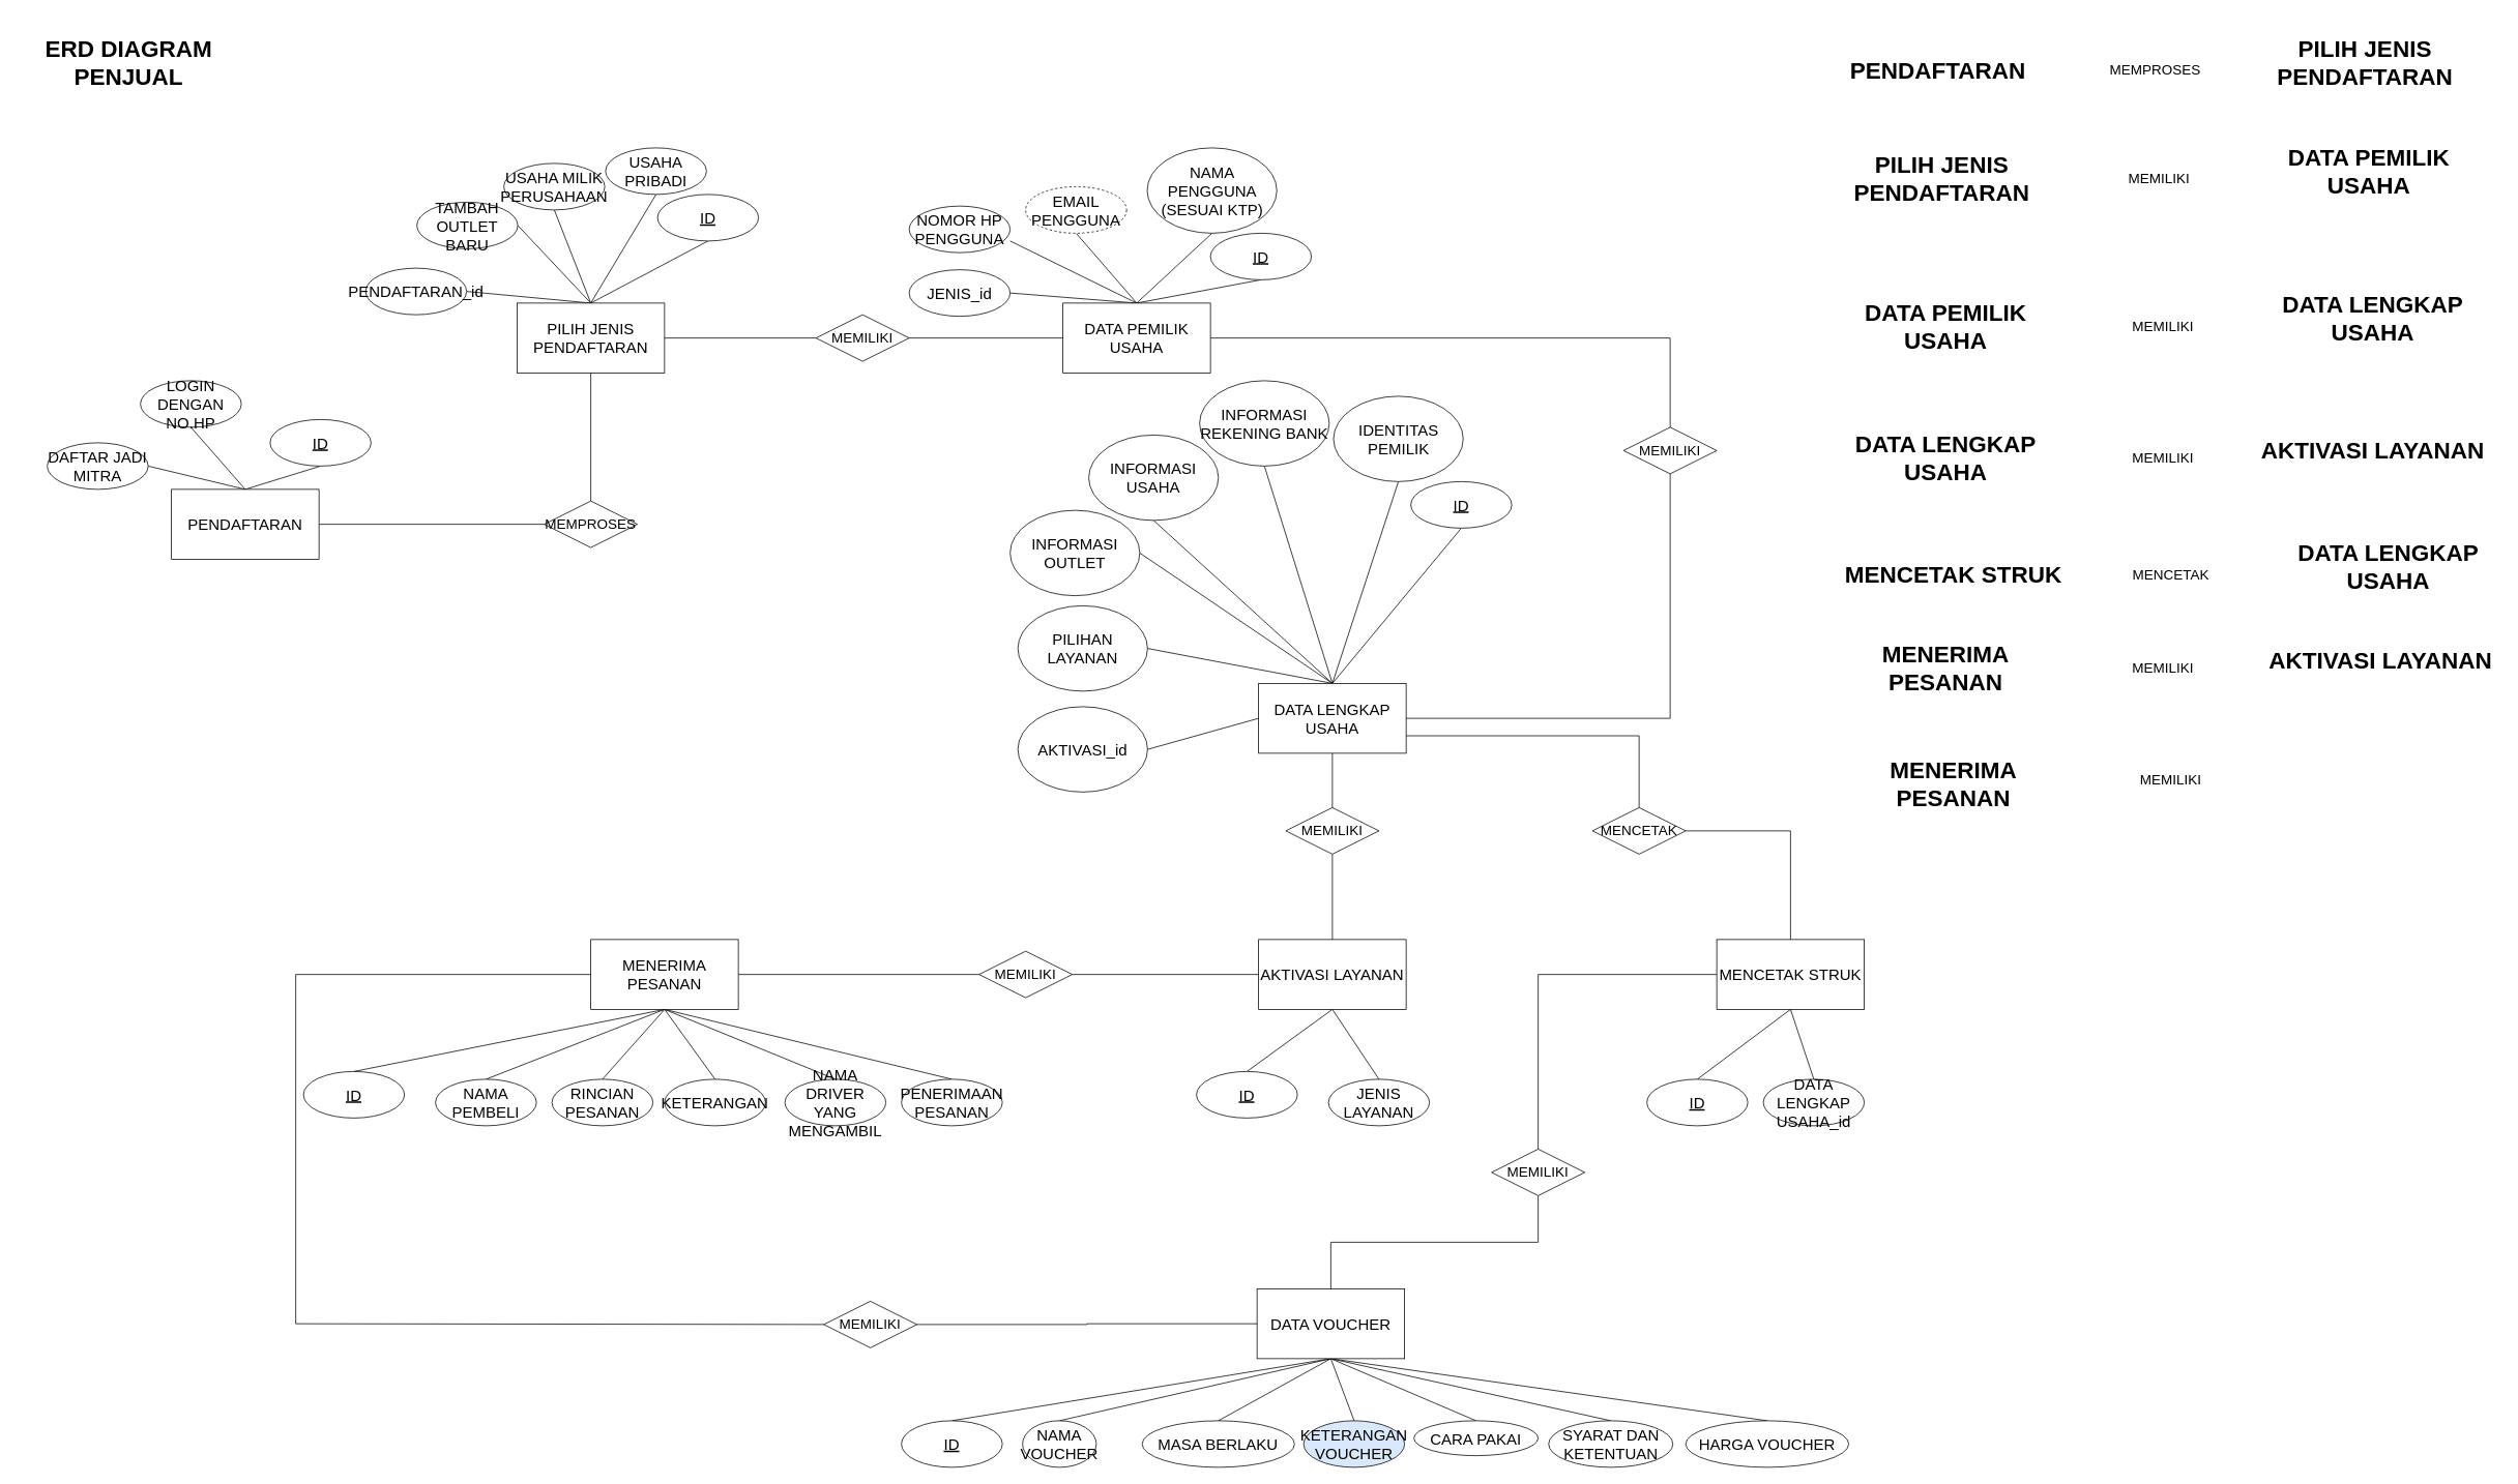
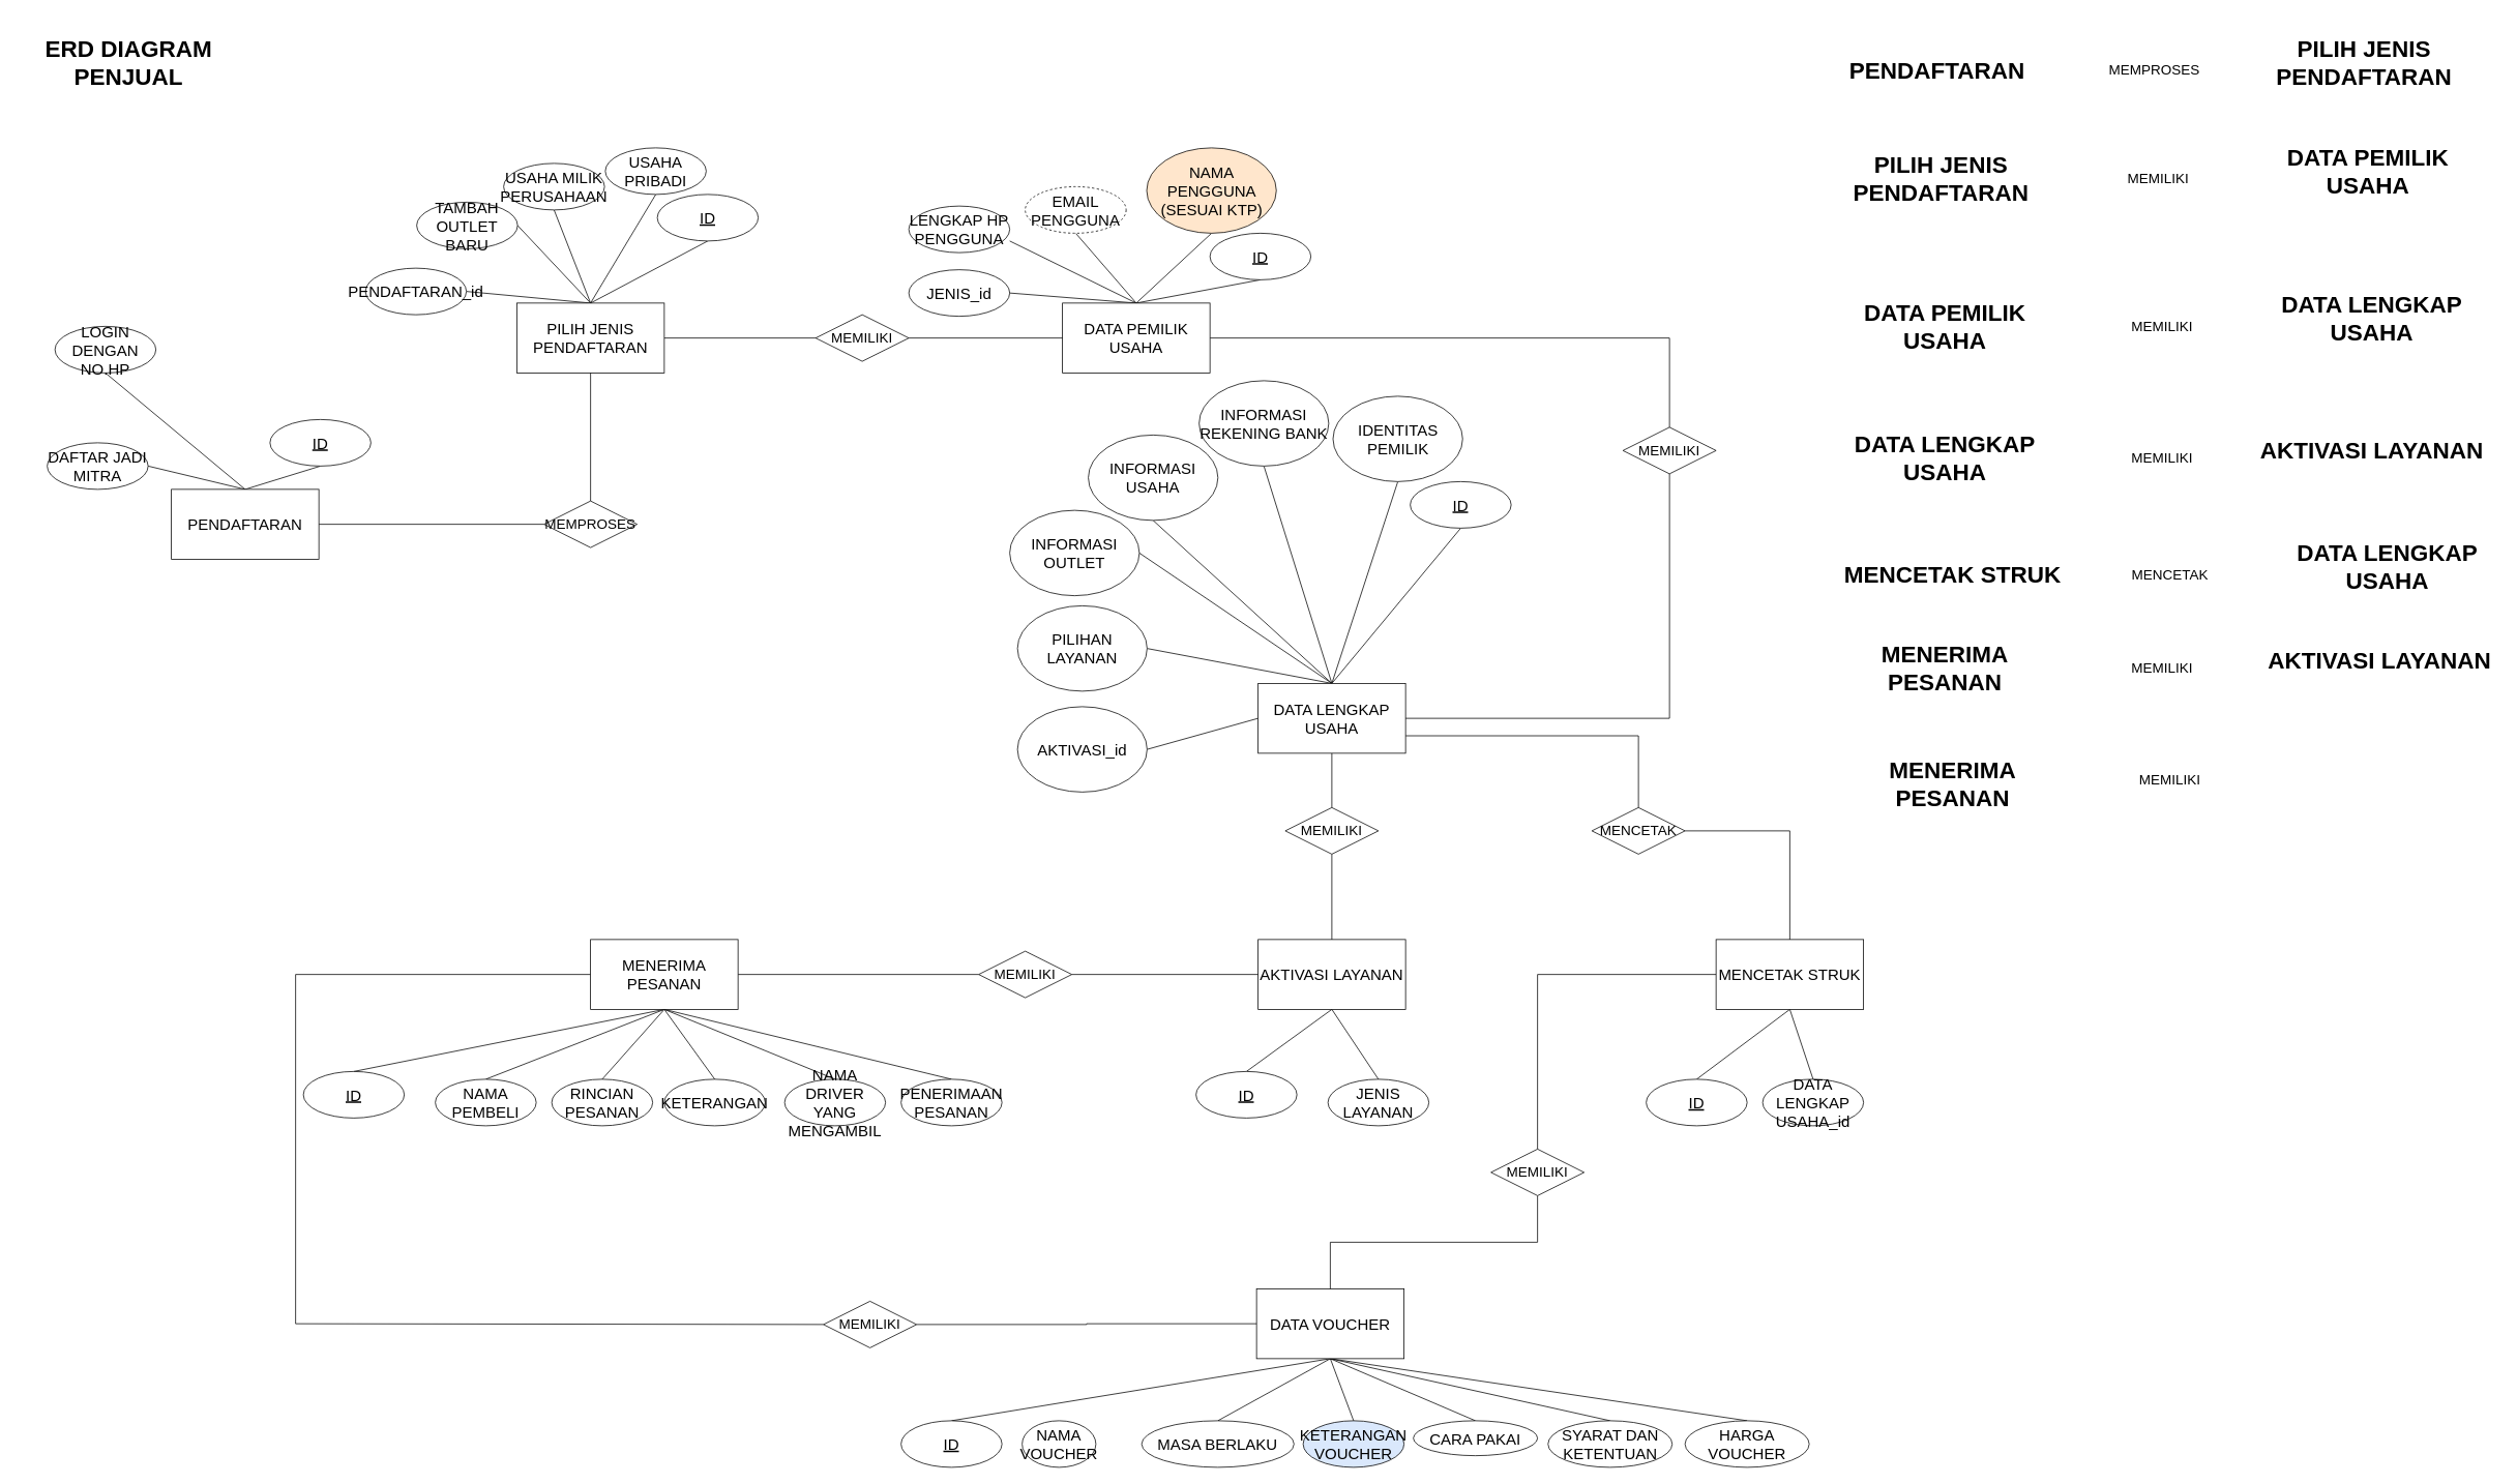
- <mxCell id="22" value="NAMA PENGGUNA (SESUAI KTP)" style="ellipse;whiteSpace=wrap;html=1;align=center;fontSize=20;" parent="1" vertex="1"><mxGeometry x="1476.5" y="190" width="167" height="110" as="geometry" /></mxCell>
+ <mxCell id="22" value="NAMA PENGGUNA (SESUAI KTP)" style="ellipse;whiteSpace=wrap;html=1;align=center;fontSize=20;fillColor=#ffe6cc;" parent="1" vertex="1"><mxGeometry x="1476.5" y="190" width="167" height="110" as="geometry" /></mxCell>
- <mxCell id="11" value="NOMOR HP PENGGUNA" style="ellipse;whiteSpace=wrap;html=1;align=center;fontSize=20;" parent="1" vertex="1"><mxGeometry x="1170" y="265" width="130" height="60" as="geometry" /></mxCell>
+ <mxCell id="11" value="LENGKAP HP PENGGUNA" style="ellipse;whiteSpace=wrap;html=1;align=center;fontSize=20;" parent="1" vertex="1"><mxGeometry x="1170" y="265" width="130" height="60" as="geometry" /></mxCell>
- <mxCell id="44" value="LOGIN DENGAN NO.HP" style="ellipse;whiteSpace=wrap;html=1;align=center;fontSize=20;" parent="1" vertex="1"><mxGeometry x="180" y="490" width="130" height="60" as="geometry" /></mxCell>
+ <mxCell id="44" value="LOGIN DENGAN NO.HP" style="ellipse;whiteSpace=wrap;html=1;align=center;fontSize=20;" parent="1" vertex="1"><mxGeometry x="70" y="420" width="130" height="60" as="geometry" /></mxCell>
- <mxCell id="112" style="edgeStyle=none;rounded=0;orthogonalLoop=1;jettySize=auto;html=1;exitX=0.5;exitY=1;exitDx=0;exitDy=0;entryX=0.5;entryY=0;entryDx=0;entryDy=0;fontSize=20;endArrow=none;endFill=0;" edge="1" parent="1" source="115" target="120"><mxGeometry relative="1" as="geometry" /></mxCell>
- <mxCell id="122" value="HARGA VOUCHER" style="ellipse;whiteSpace=wrap;html=1;align=center;fontSize=20;" vertex="1" parent="1"><mxGeometry x="2170" y="1830" width="210" height="60" as="geometry" /></mxCell>
+ <mxCell id="122" value="HARGA VOUCHER" style="ellipse;whiteSpace=wrap;html=1;align=center;fontSize=20;" vertex="1" parent="1"><mxGeometry x="2170" y="1830" width="160" height="60" as="geometry" /></mxCell>
